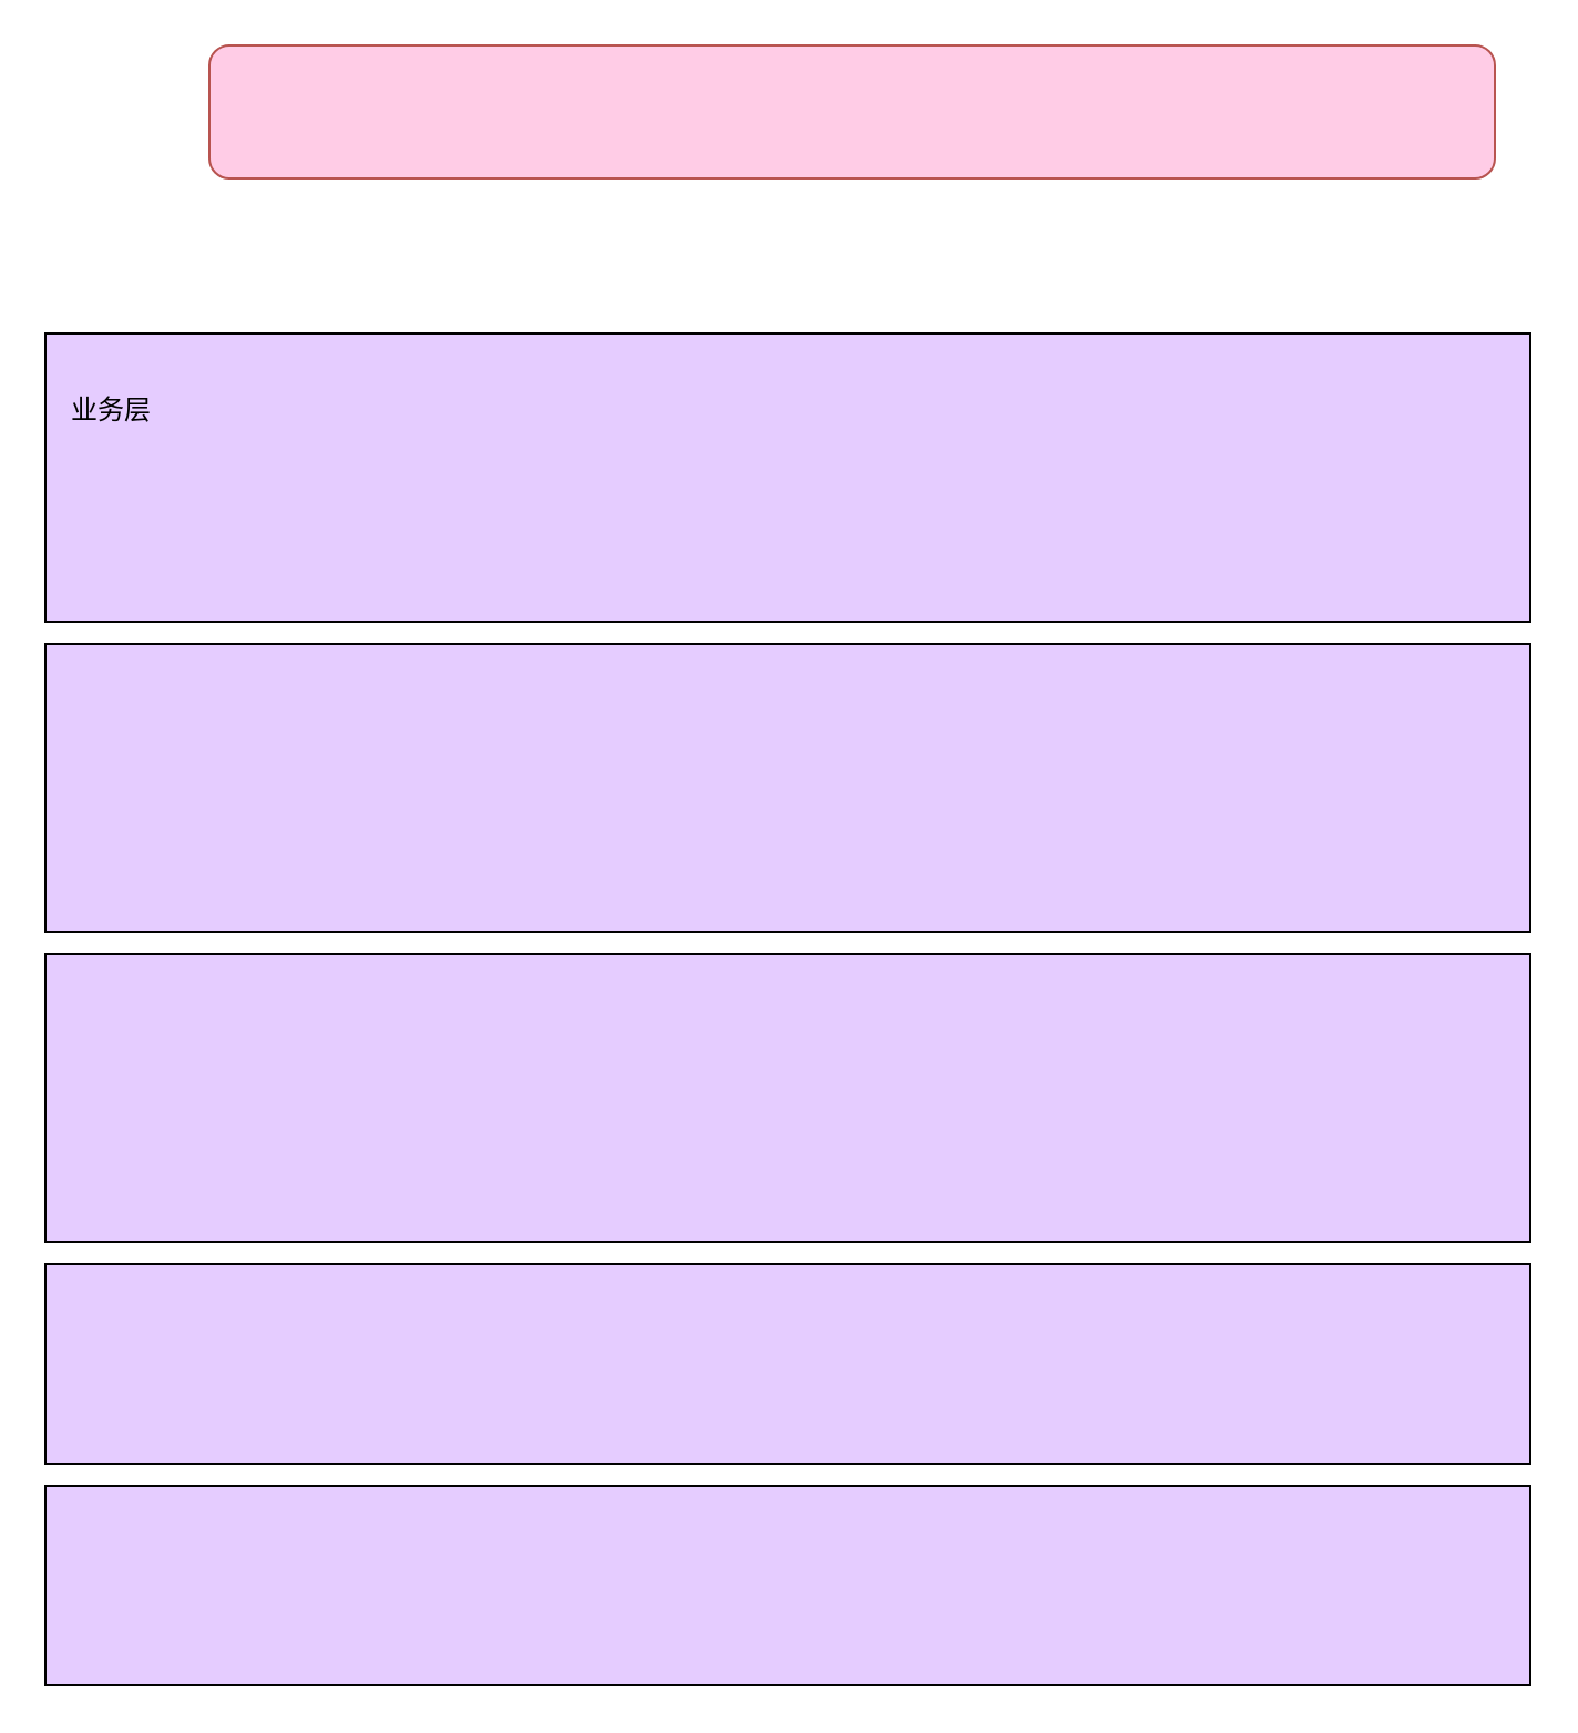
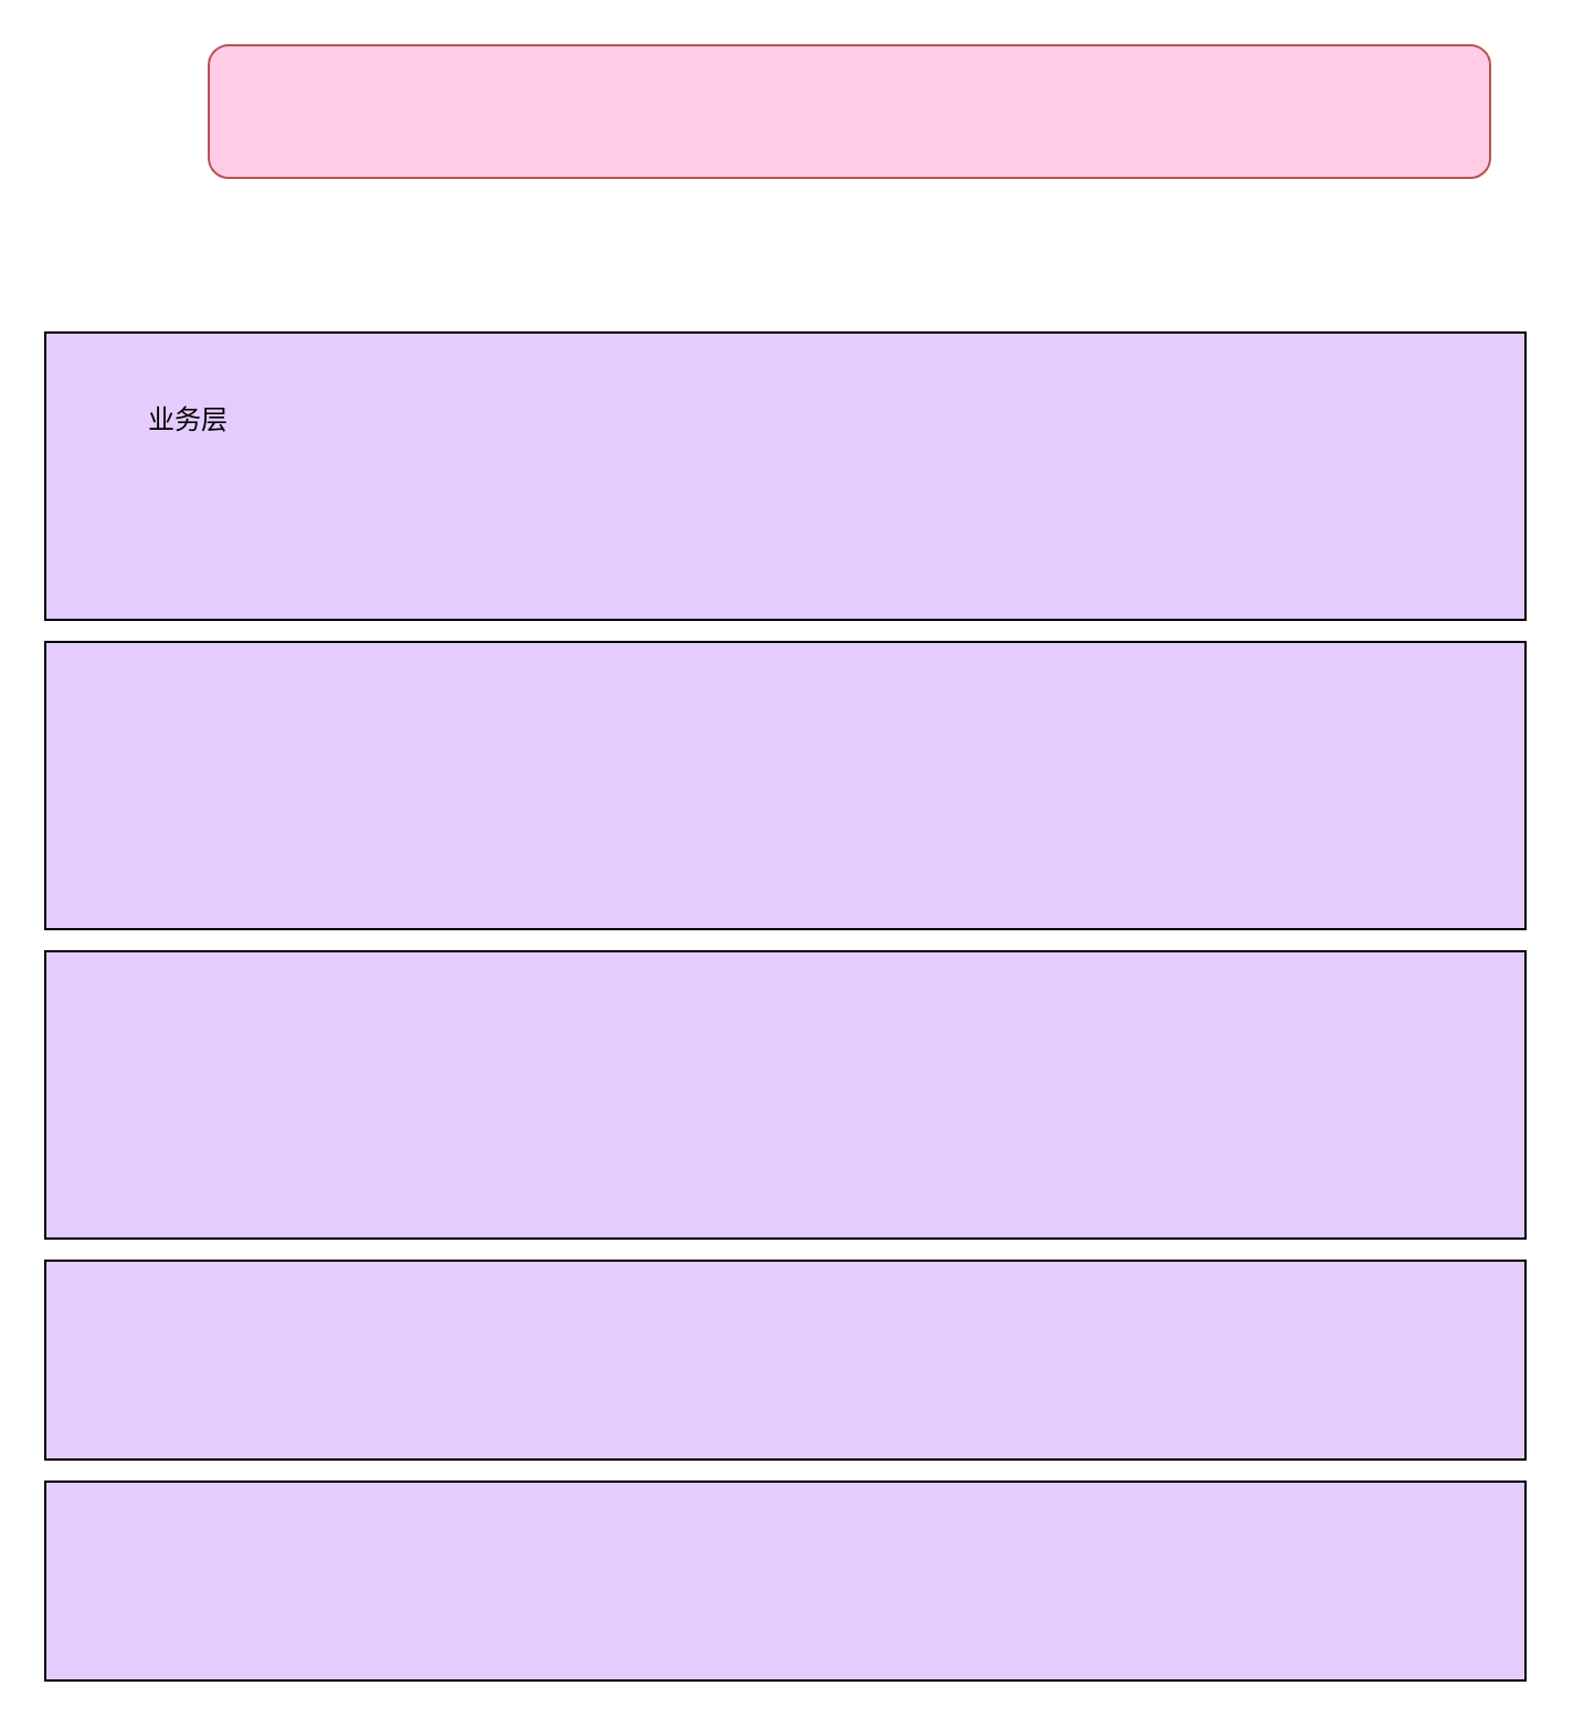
- <mxCell id="3" value="业务层" style="text;html=1;align=center;verticalAlign=middle;whiteSpace=wrap;rounded=0;" vertex="1" parent="1"><mxGeometry x="20" y="170" width="60" height="30" as="geometry" /></mxCell>
+ <mxCell id="3" value="业务层" style="text;html=1;align=center;verticalAlign=middle;whiteSpace=wrap;rounded=0;" vertex="1" parent="1"><mxGeometry x="55" y="175" width="60" height="30" as="geometry" /></mxCell>
